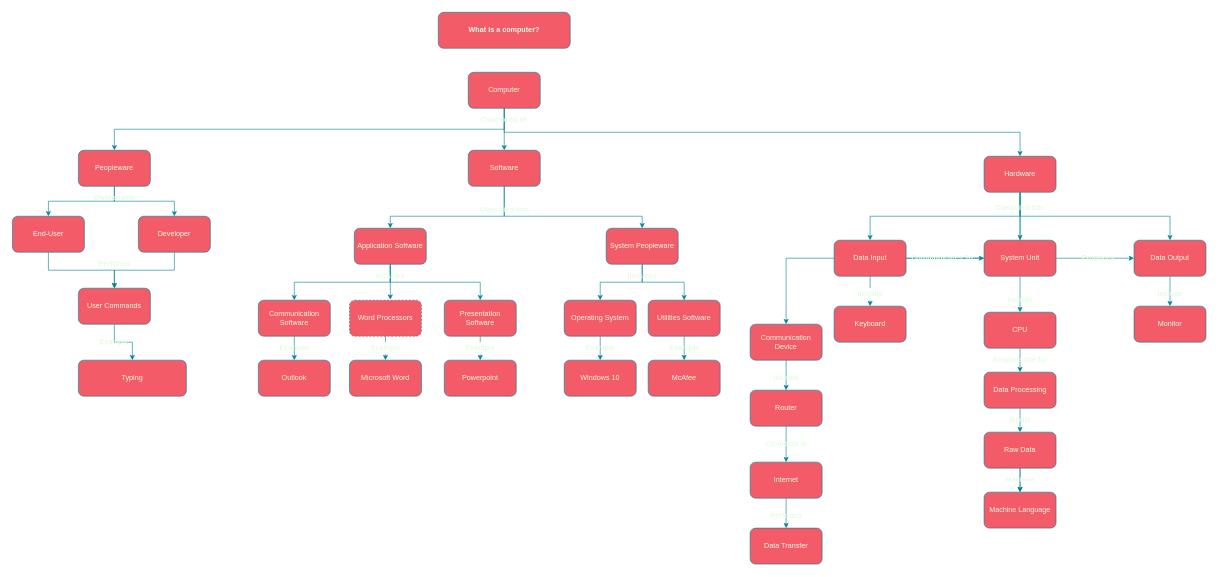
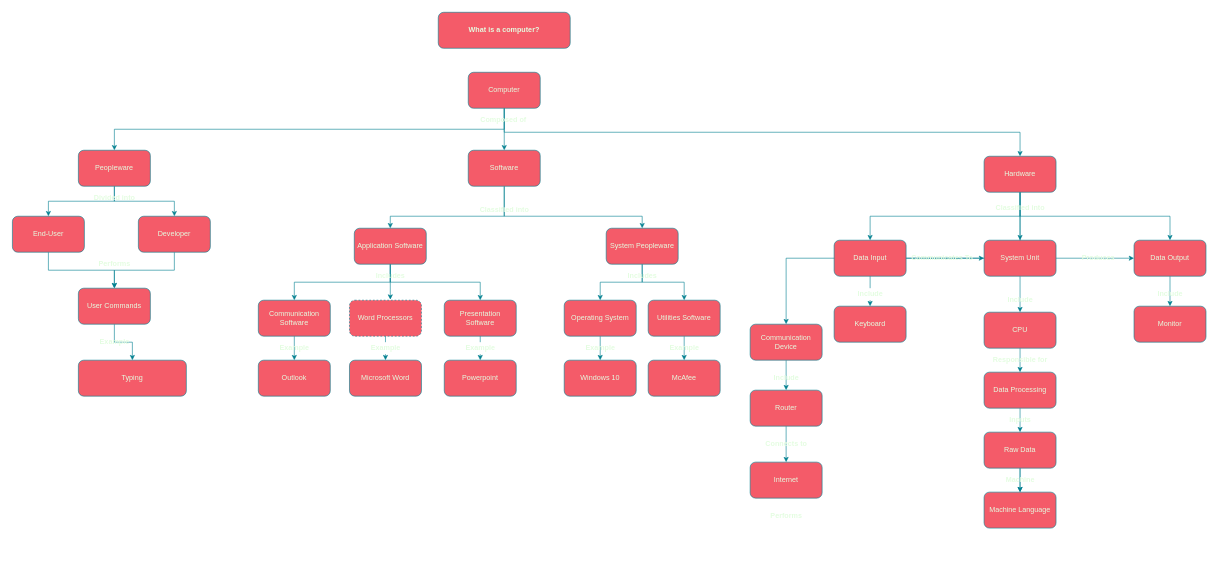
- <mxCell id="29" style="edgeStyle=orthogonalEdgeStyle;rounded=0;orthogonalLoop=1;jettySize=auto;html=1;exitX=0.5;exitY=1;exitDx=0;exitDy=0;entryX=0.5;entryY=0;entryDx=0;entryDy=0;strokeColor=#028090;fontColor=#E4FDE1;labelBackgroundColor=#114B5F;" parent="1" source="30" target="41" edge="1"><mxGeometry relative="1" as="geometry" /></mxCell>
- <mxCell id="41" value="Data Transfer" style="rounded=1;whiteSpace=wrap;html=1;fillColor=#F45B69;strokeColor=#028090;fontColor=#E4FDE1;" parent="1" vertex="1"><mxGeometry x="1250" y="880" width="120" height="60" as="geometry" /></mxCell>
